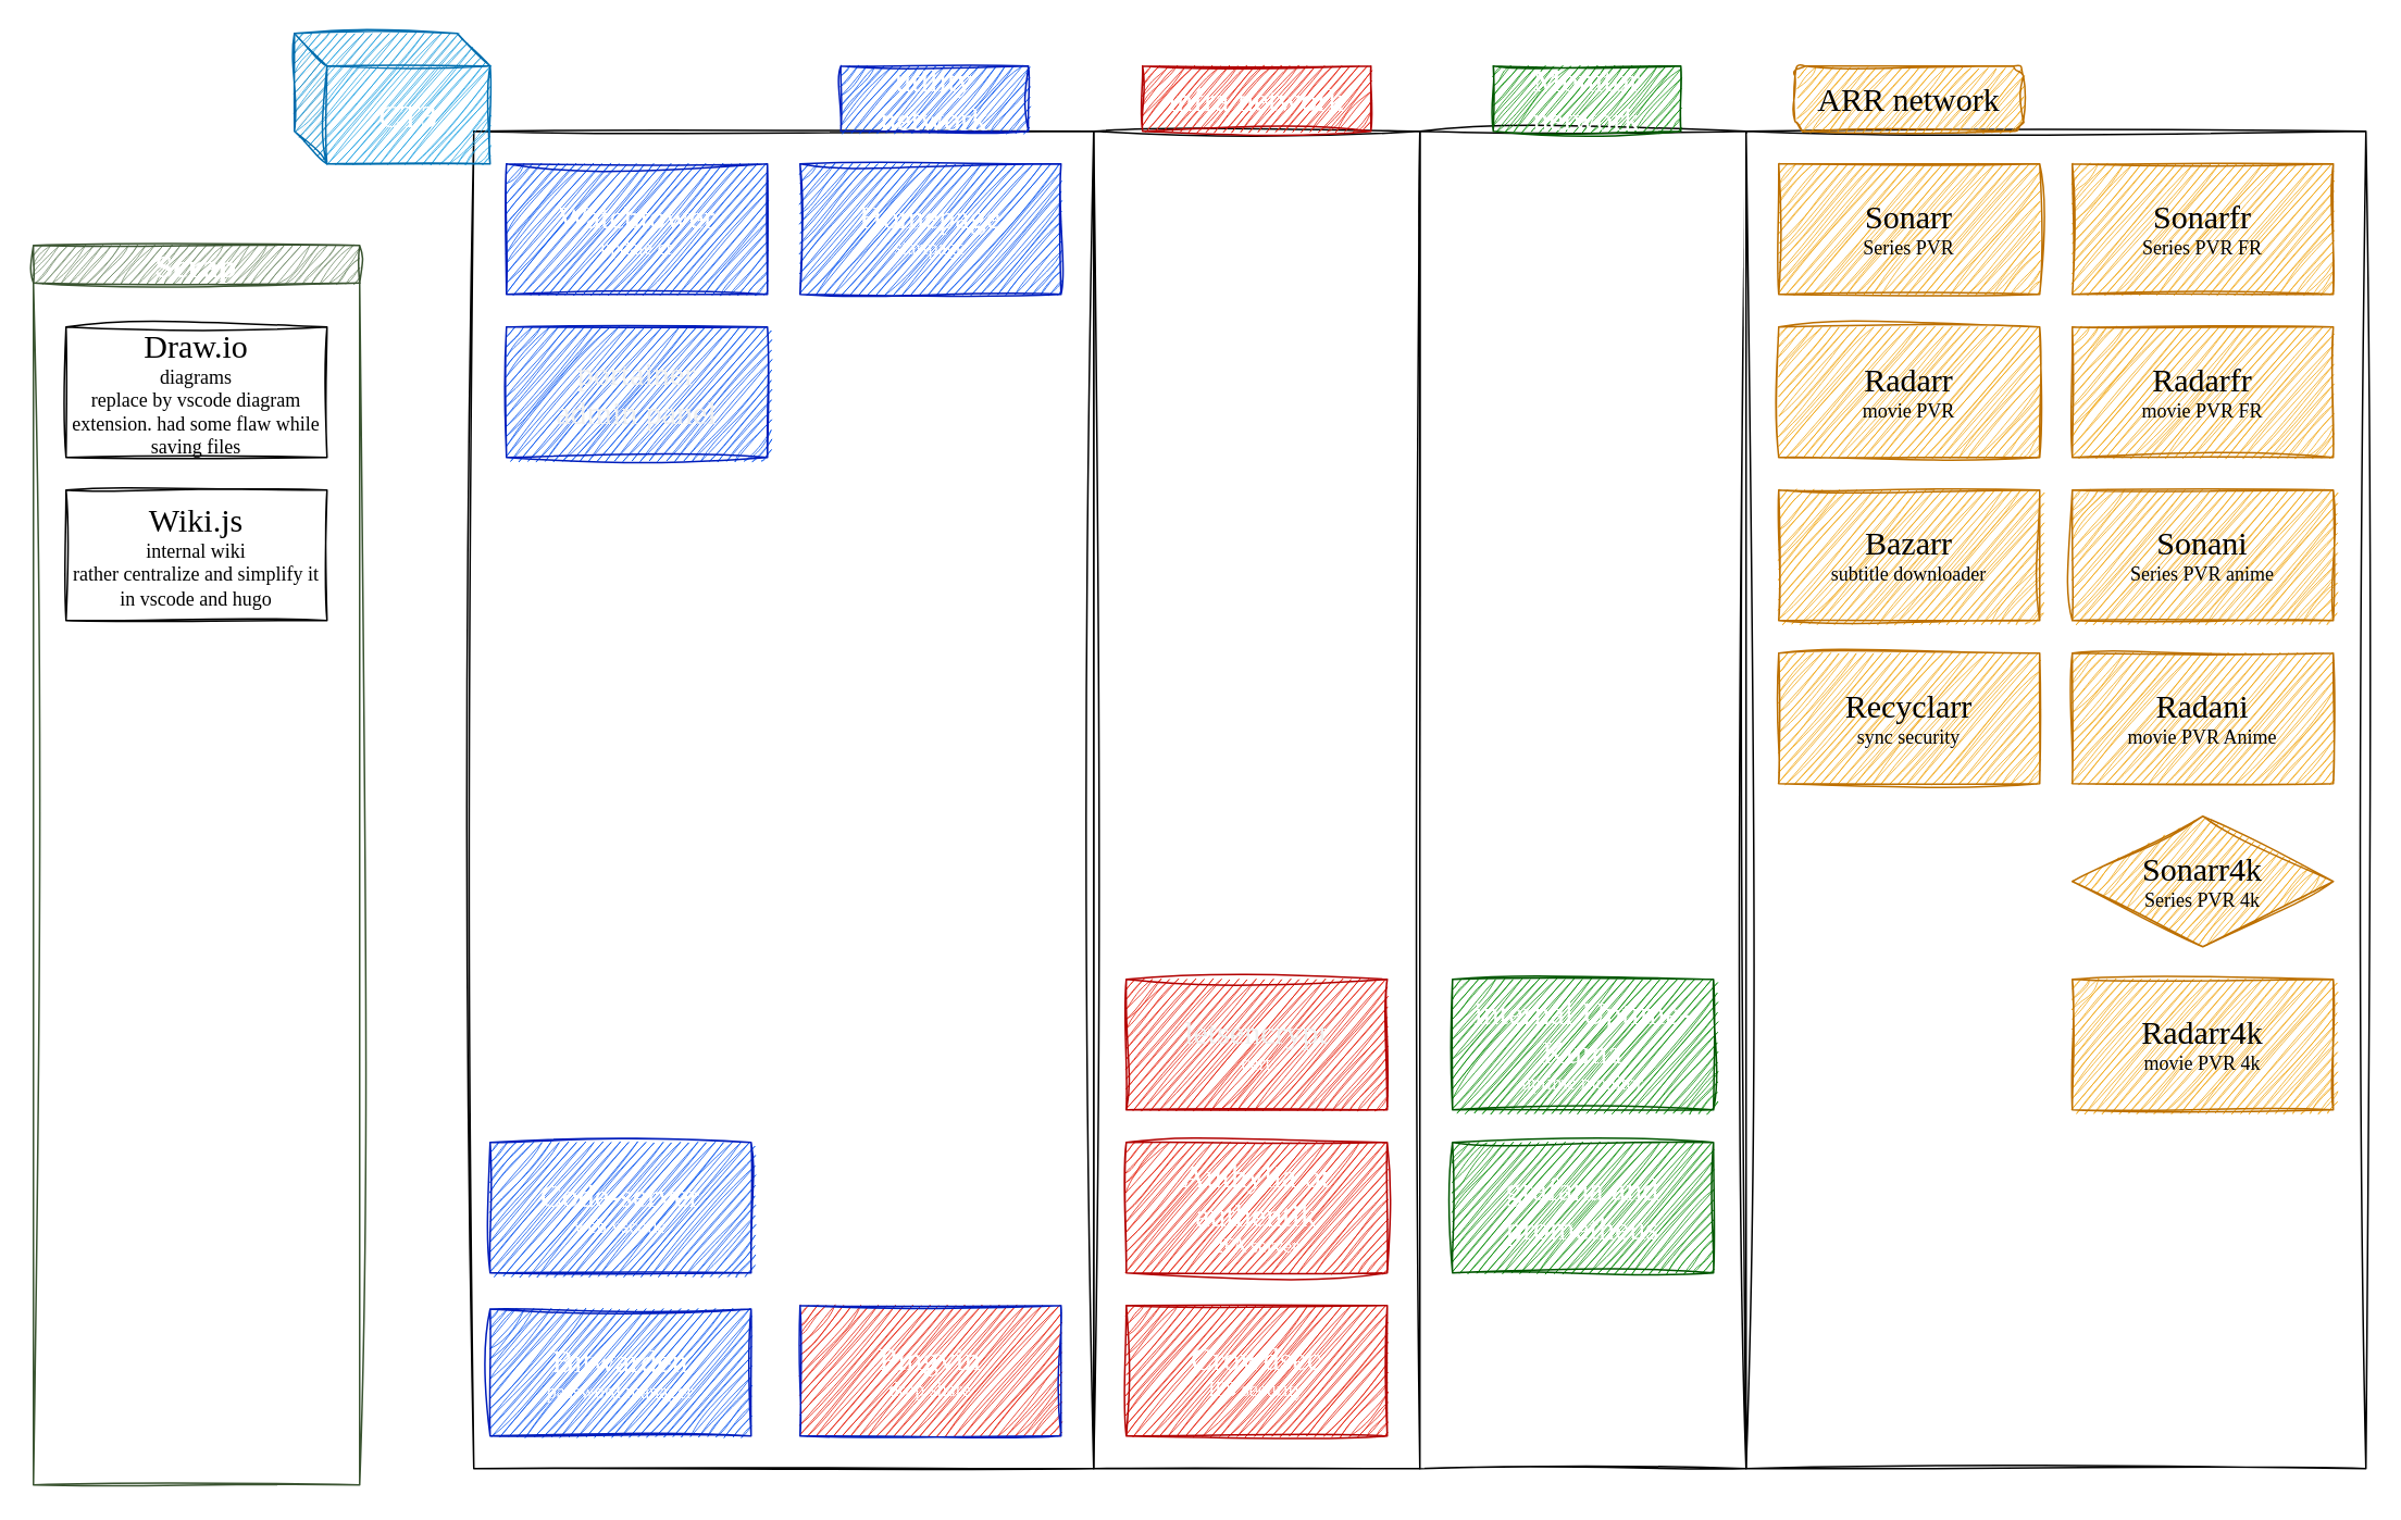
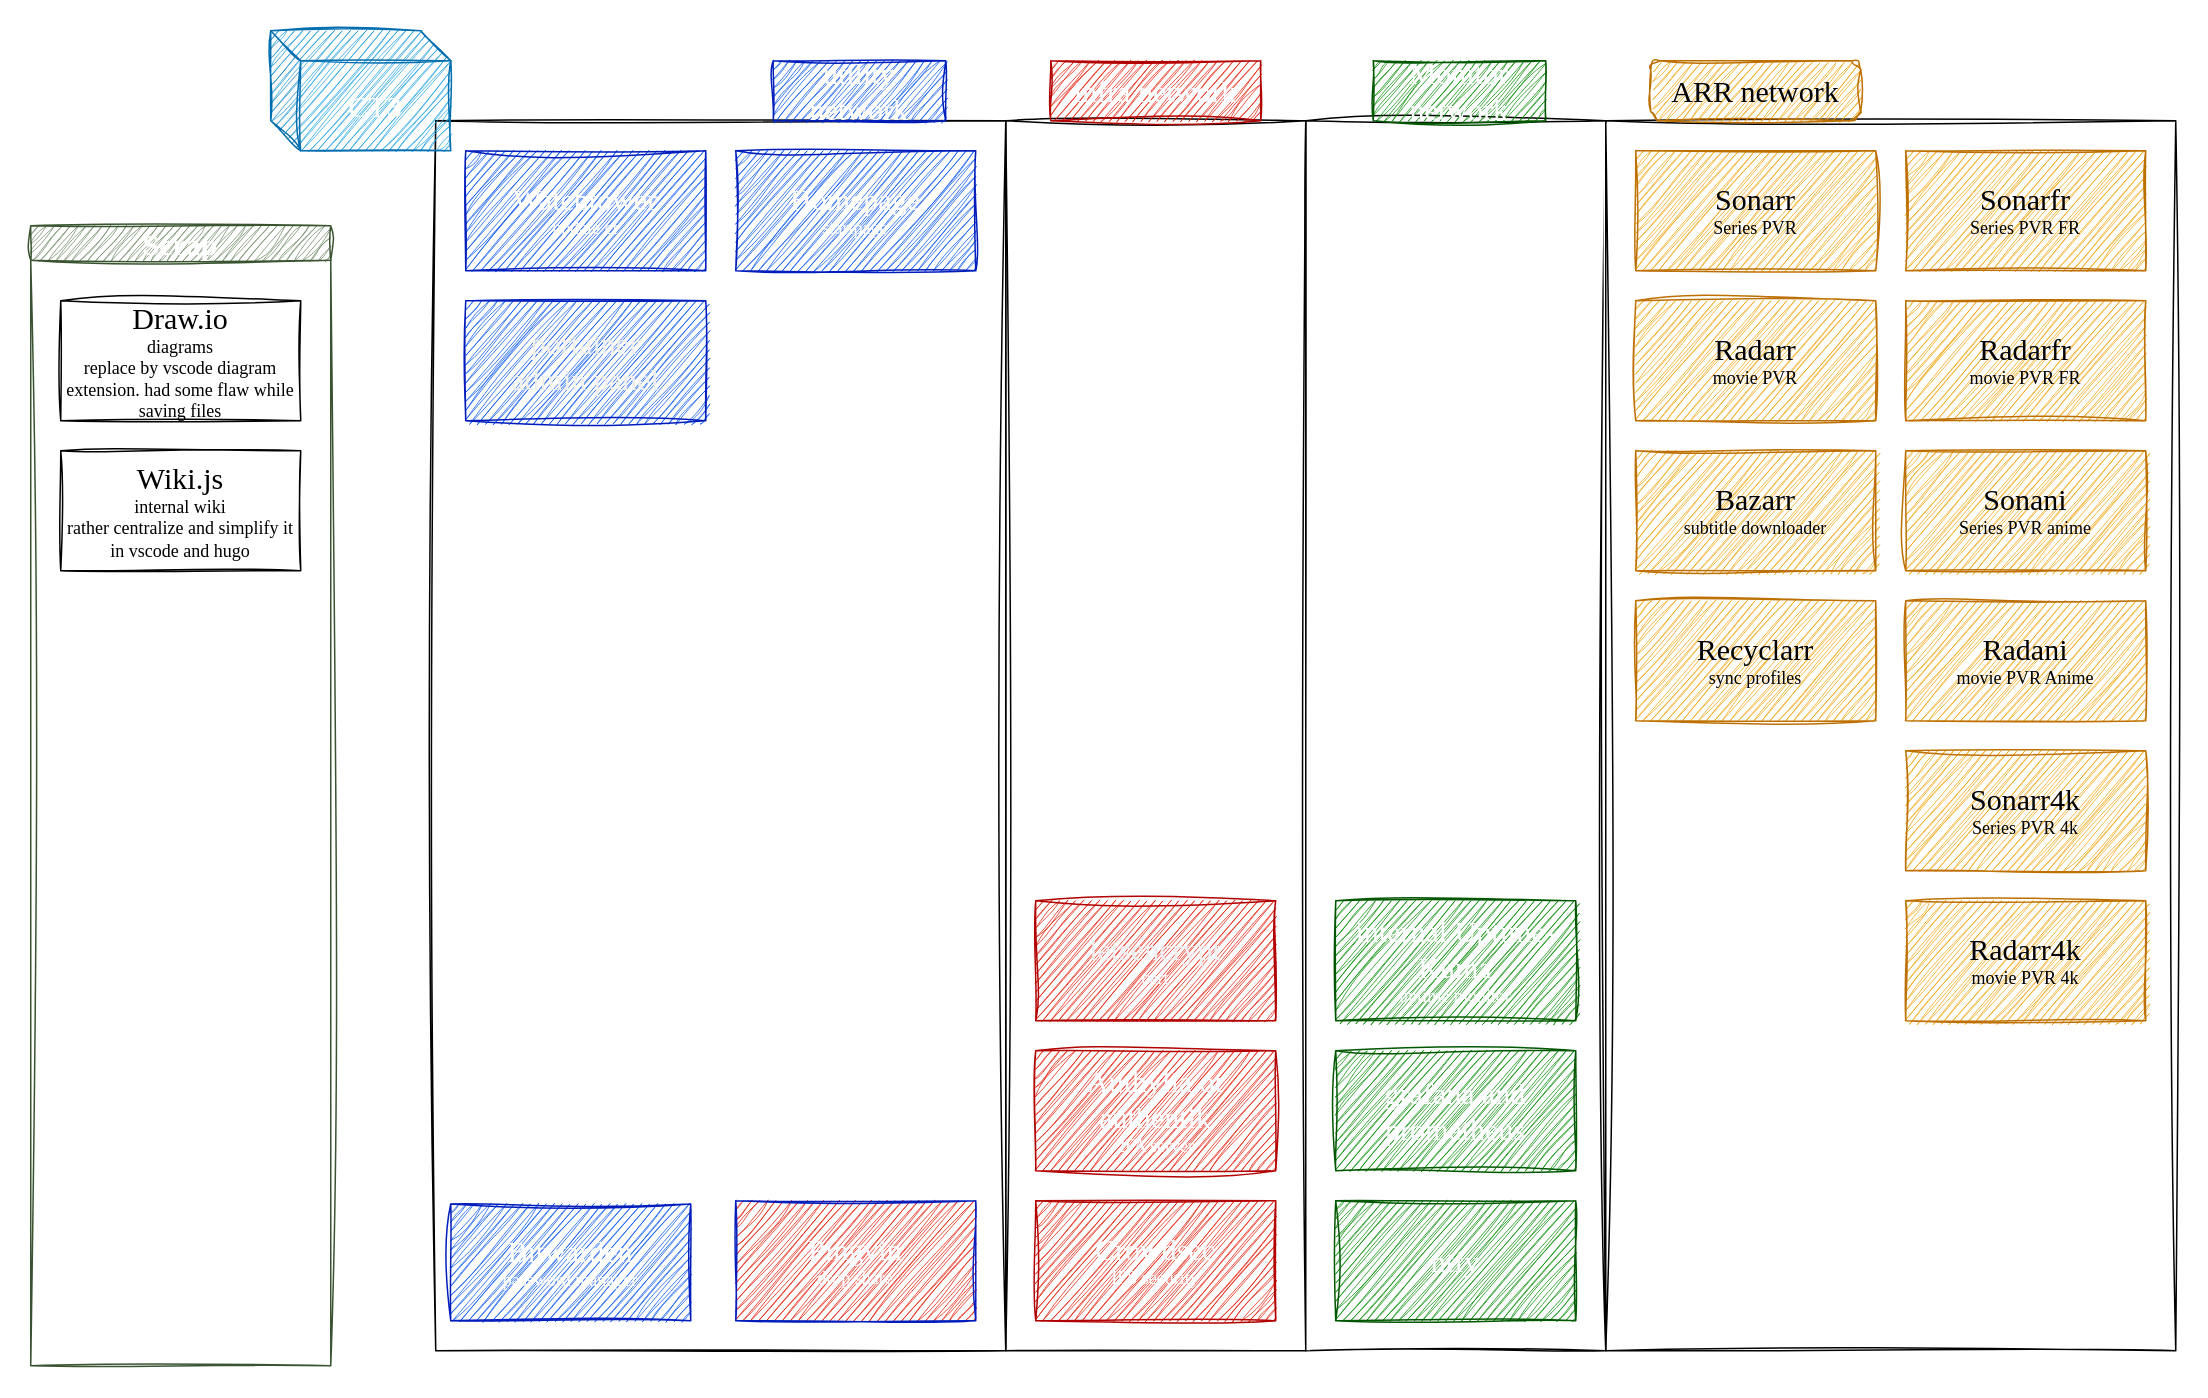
- <mxCell id="20" value="&lt;div&gt;Recyclarr&lt;br&gt;&lt;/div&gt;&lt;div style=&quot;font-size: 12px;&quot;&gt;sync security&lt;br&gt;&lt;/div&gt;" style="rounded=0;whiteSpace=wrap;html=1;hachureGap=4;fontFamily=Architects Daughter;fontSource=https%3A%2F%2Ffonts.googleapis.com%2Fcss%3Ffamily%3DArchitects%2BDaughter;fontSize=20;fillColor=#f0a30a;fontColor=default;strokeColor=#BD7000;shadow=0;glass=0;sketch=1;curveFitting=1;jiggle=2;labelBackgroundColor=none;labelBorderColor=none;" parent="1" vertex="1"><mxGeometry x="1090" y="400" width="160" height="80" as="geometry" /></mxCell>
+ <mxCell id="20" value="&lt;div&gt;Recyclarr&lt;br&gt;&lt;/div&gt;&lt;div style=&quot;font-size: 12px;&quot;&gt;sync profiles&lt;br&gt;&lt;/div&gt;" style="rounded=0;whiteSpace=wrap;html=1;hachureGap=4;fontFamily=Architects Daughter;fontSource=https%3A%2F%2Ffonts.googleapis.com%2Fcss%3Ffamily%3DArchitects%2BDaughter;fontSize=20;fillColor=#f0a30a;fontColor=default;strokeColor=#BD7000;shadow=0;glass=0;sketch=1;curveFitting=1;jiggle=2;labelBackgroundColor=none;labelBorderColor=none;" parent="1" vertex="1"><mxGeometry x="1090" y="400" width="160" height="80" as="geometry" /></mxCell>
- <mxCell id="29" value="&lt;div&gt;Sonarr4k&lt;br&gt;&lt;/div&gt;&lt;div style=&quot;font-size: 12px;&quot;&gt;Series PVR 4k&lt;br&gt;&lt;/div&gt;" style="rhombus;whiteSpace=wrap;html=1;hachureGap=4;fontFamily=Architects Daughter;fontSource=https%3A%2F%2Ffonts.googleapis.com%2Fcss%3Ffamily%3DArchitects%2BDaughter;fontSize=20;fillColor=#f0a30a;strokeColor=#BD7000;shadow=0;glass=0;sketch=1;curveFitting=1;jiggle=2;labelBackgroundColor=none;labelBorderColor=none;fontColor=default;" parent="1" vertex="1"><mxGeometry x="1270" y="500" width="160" height="80" as="geometry" /></mxCell>
+ <mxCell id="29" value="&lt;div&gt;Sonarr4k&lt;br&gt;&lt;/div&gt;&lt;div style=&quot;font-size: 12px;&quot;&gt;Series PVR 4k&lt;br&gt;&lt;/div&gt;" style="rounded=0;whiteSpace=wrap;html=1;hachureGap=4;fontFamily=Architects Daughter;fontSource=https%3A%2F%2Ffonts.googleapis.com%2Fcss%3Ffamily%3DArchitects%2BDaughter;fontSize=20;fillColor=#f0a30a;strokeColor=#BD7000;shadow=0;glass=0;sketch=1;curveFitting=1;jiggle=2;labelBackgroundColor=none;labelBorderColor=none;fontColor=default;" parent="1" vertex="1"><mxGeometry x="1270" y="500" width="160" height="80" as="geometry" /></mxCell>
- <mxCell id="7" value="&lt;div&gt;Code-server&lt;br&gt;&lt;/div&gt;&lt;div style=&quot;font-size: 12px;&quot;&gt;web vscode&lt;br&gt;&lt;/div&gt;" style="rounded=0;whiteSpace=wrap;html=1;hachureGap=4;fontFamily=Architects Daughter;fontSource=https%3A%2F%2Ffonts.googleapis.com%2Fcss%3Ffamily%3DArchitects%2BDaughter;fontSize=20;fillColor=#0050ef;fontColor=#ffffff;strokeColor=#001DBC;shadow=0;glass=0;sketch=1;curveFitting=1;jiggle=2;labelBackgroundColor=none;labelBorderColor=none;" parent="1" vertex="1"><mxGeometry x="300" y="700" width="160" height="80" as="geometry" /></mxCell>
+ <mxCell id="16" value="ntfy" style="rounded=0;whiteSpace=wrap;html=1;hachureGap=4;fontFamily=Architects Daughter;fontSource=https%3A%2F%2Ffonts.googleapis.com%2Fcss%3Ffamily%3DArchitects%2BDaughter;fontSize=20;fillColor=#008a00;fontColor=#ffffff;strokeColor=#005700;shadow=0;glass=0;sketch=1;curveFitting=1;jiggle=2;labelBackgroundColor=none;labelBorderColor=none;" parent="1" vertex="1"><mxGeometry x="890" y="800" width="160" height="80" as="geometry" /></mxCell>
